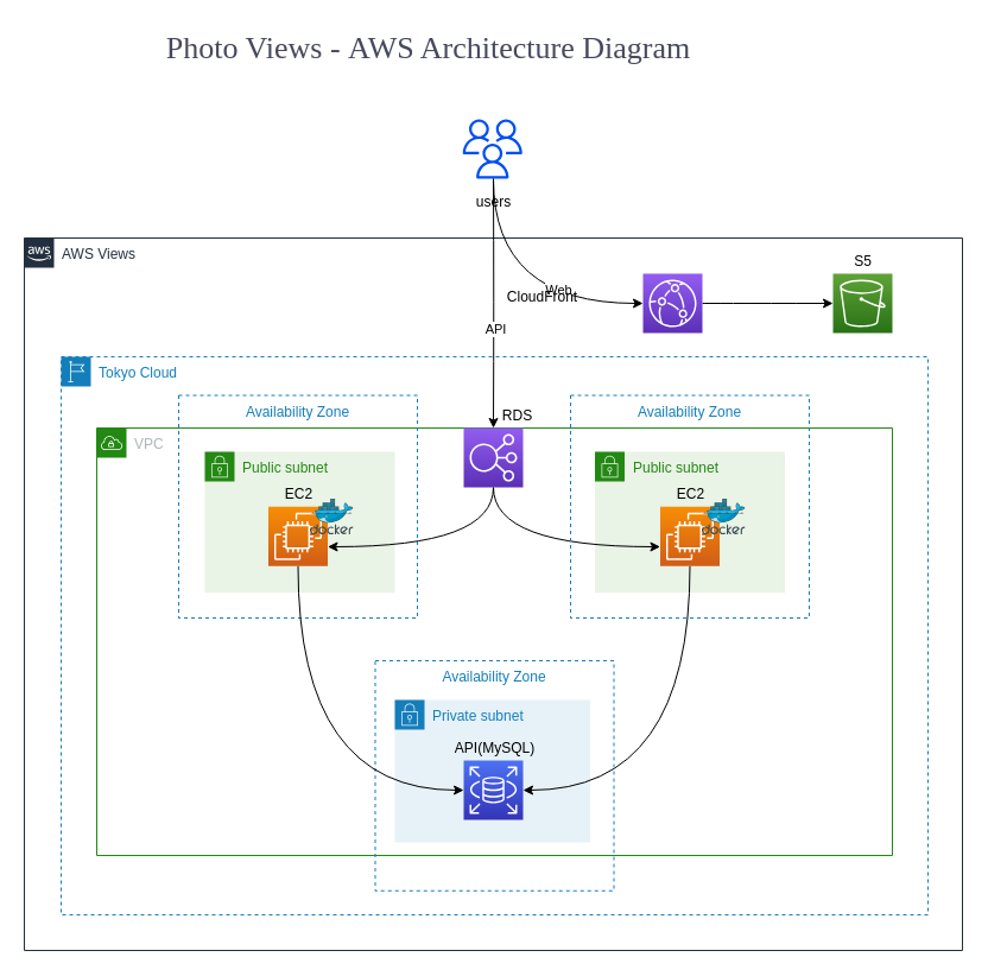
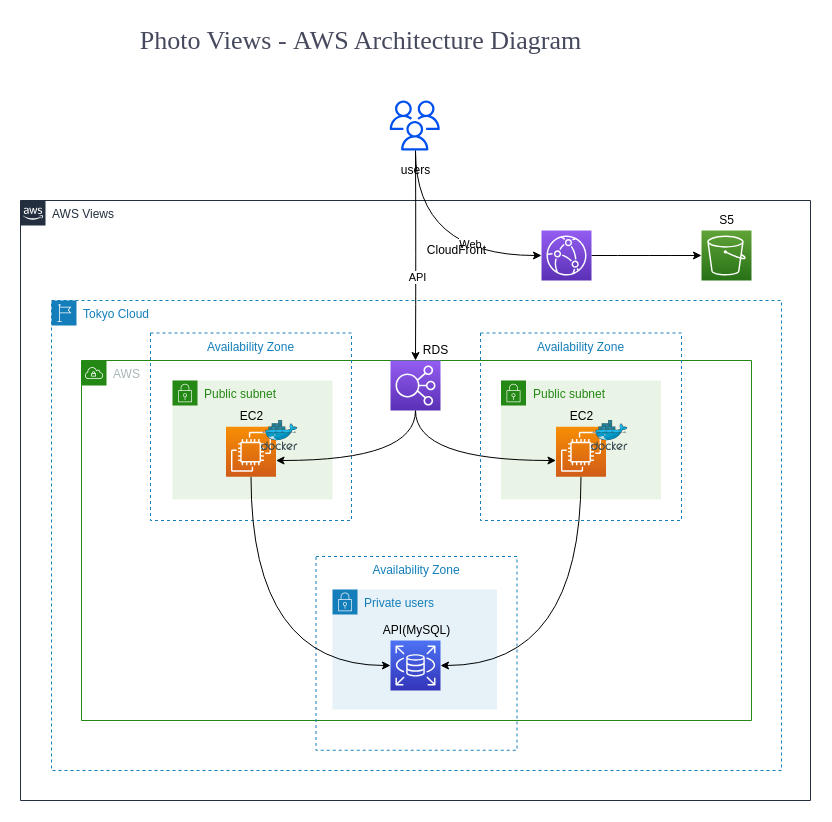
- <mxCell id="5" value="VPC" style="points=[[0,0],[0.25,0],[0.5,0],[0.75,0],[1,0],[1,0.25],[1,0.5],[1,0.75],[1,1],[0.75,1],[0.5,1],[0.25,1],[0,1],[0,0.75],[0,0.5],[0,0.25]];outlineConnect=0;gradientColor=none;html=1;whiteSpace=wrap;fontSize=12;fontStyle=0;shape=mxgraph.aws4.group;grIcon=mxgraph.aws4.group_vpc;strokeColor=#248814;fillColor=none;verticalAlign=top;align=left;spacingLeft=30;fontColor=#AAB7B8;dashed=0;" parent="1" vertex="1"><mxGeometry x="81" y="360" width="670" height="360" as="geometry" /></mxCell>
+ <mxCell id="5" value="AWS" style="points=[[0,0],[0.25,0],[0.5,0],[0.75,0],[1,0],[1,0.25],[1,0.5],[1,0.75],[1,1],[0.75,1],[0.5,1],[0.25,1],[0,1],[0,0.75],[0,0.5],[0,0.25]];outlineConnect=0;gradientColor=none;html=1;whiteSpace=wrap;fontSize=12;fontStyle=0;shape=mxgraph.aws4.group;grIcon=mxgraph.aws4.group_vpc;strokeColor=#248814;fillColor=none;verticalAlign=top;align=left;spacingLeft=30;fontColor=#AAB7B8;dashed=0;" parent="1" vertex="1"><mxGeometry x="81" y="360" width="670" height="360" as="geometry" /></mxCell>
- <mxCell id="10" value="Private subnet" style="points=[[0,0],[0.25,0],[0.5,0],[0.75,0],[1,0],[1,0.25],[1,0.5],[1,0.75],[1,1],[0.75,1],[0.5,1],[0.25,1],[0,1],[0,0.75],[0,0.5],[0,0.25]];outlineConnect=0;gradientColor=none;html=1;whiteSpace=wrap;fontSize=12;fontStyle=0;shape=mxgraph.aws4.group;grIcon=mxgraph.aws4.group_security_group;grStroke=0;strokeColor=#147EBA;fillColor=#E6F2F8;verticalAlign=top;align=left;spacingLeft=30;fontColor=#147EBA;dashed=0;" parent="1" vertex="1"><mxGeometry x="332" y="588.88" width="164.5" height="120" as="geometry" /></mxCell>
+ <mxCell id="10" value="Private users" style="points=[[0,0],[0.25,0],[0.5,0],[0.75,0],[1,0],[1,0.25],[1,0.5],[1,0.75],[1,1],[0.75,1],[0.5,1],[0.25,1],[0,1],[0,0.75],[0,0.5],[0,0.25]];outlineConnect=0;gradientColor=none;html=1;whiteSpace=wrap;fontSize=12;fontStyle=0;shape=mxgraph.aws4.group;grIcon=mxgraph.aws4.group_security_group;grStroke=0;strokeColor=#147EBA;fillColor=#E6F2F8;verticalAlign=top;align=left;spacingLeft=30;fontColor=#147EBA;dashed=0;" parent="1" vertex="1"><mxGeometry x="332" y="588.88" width="164.5" height="120" as="geometry" /></mxCell>
